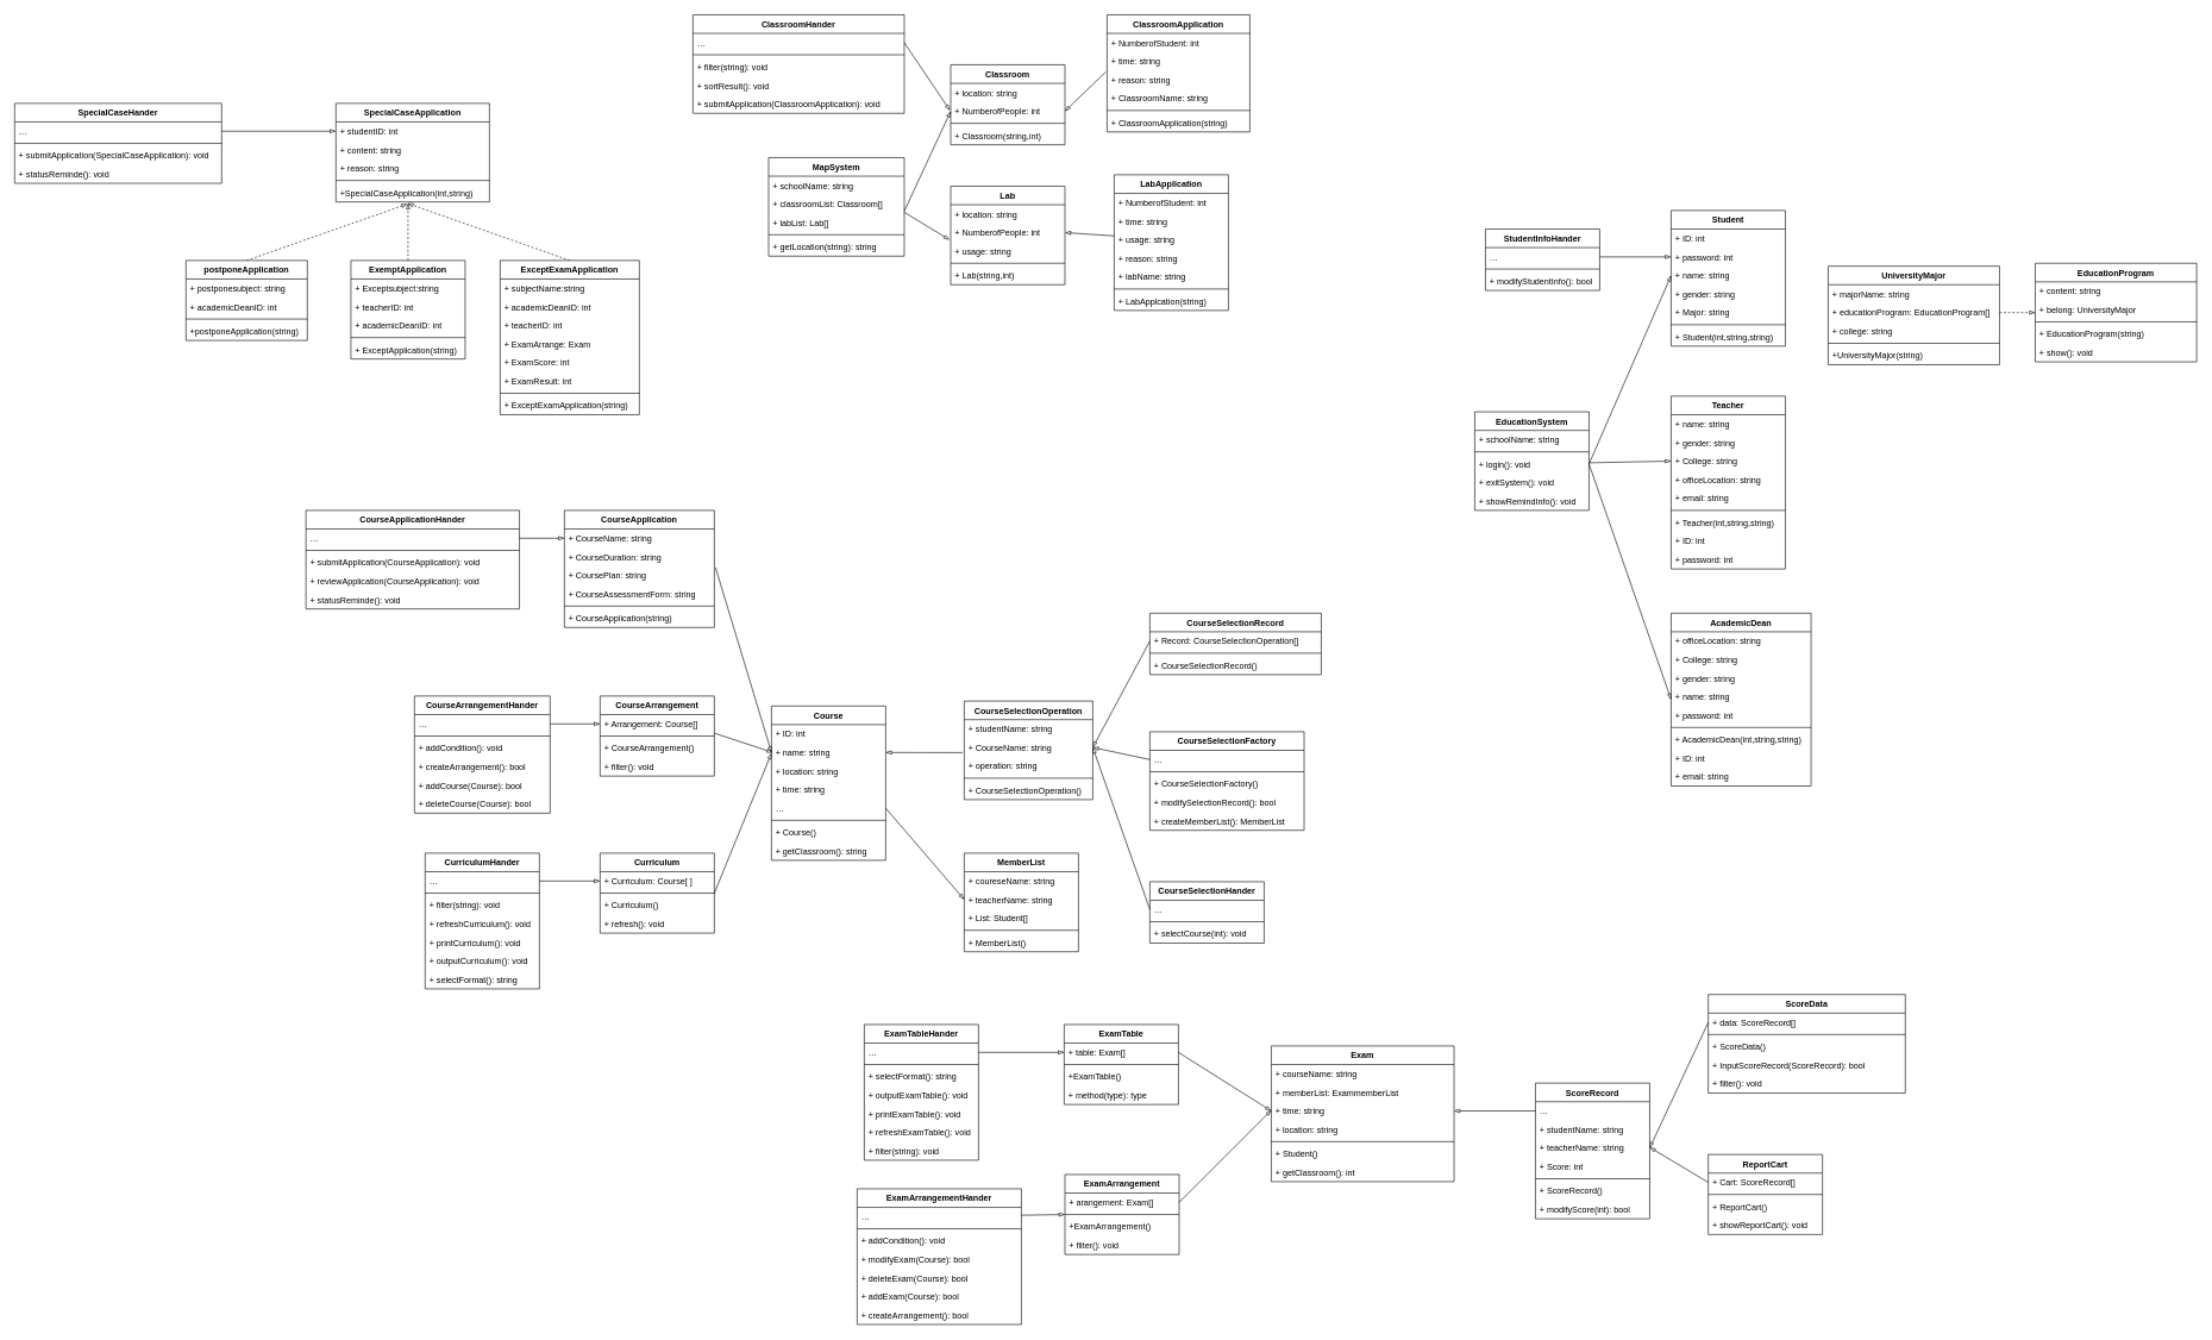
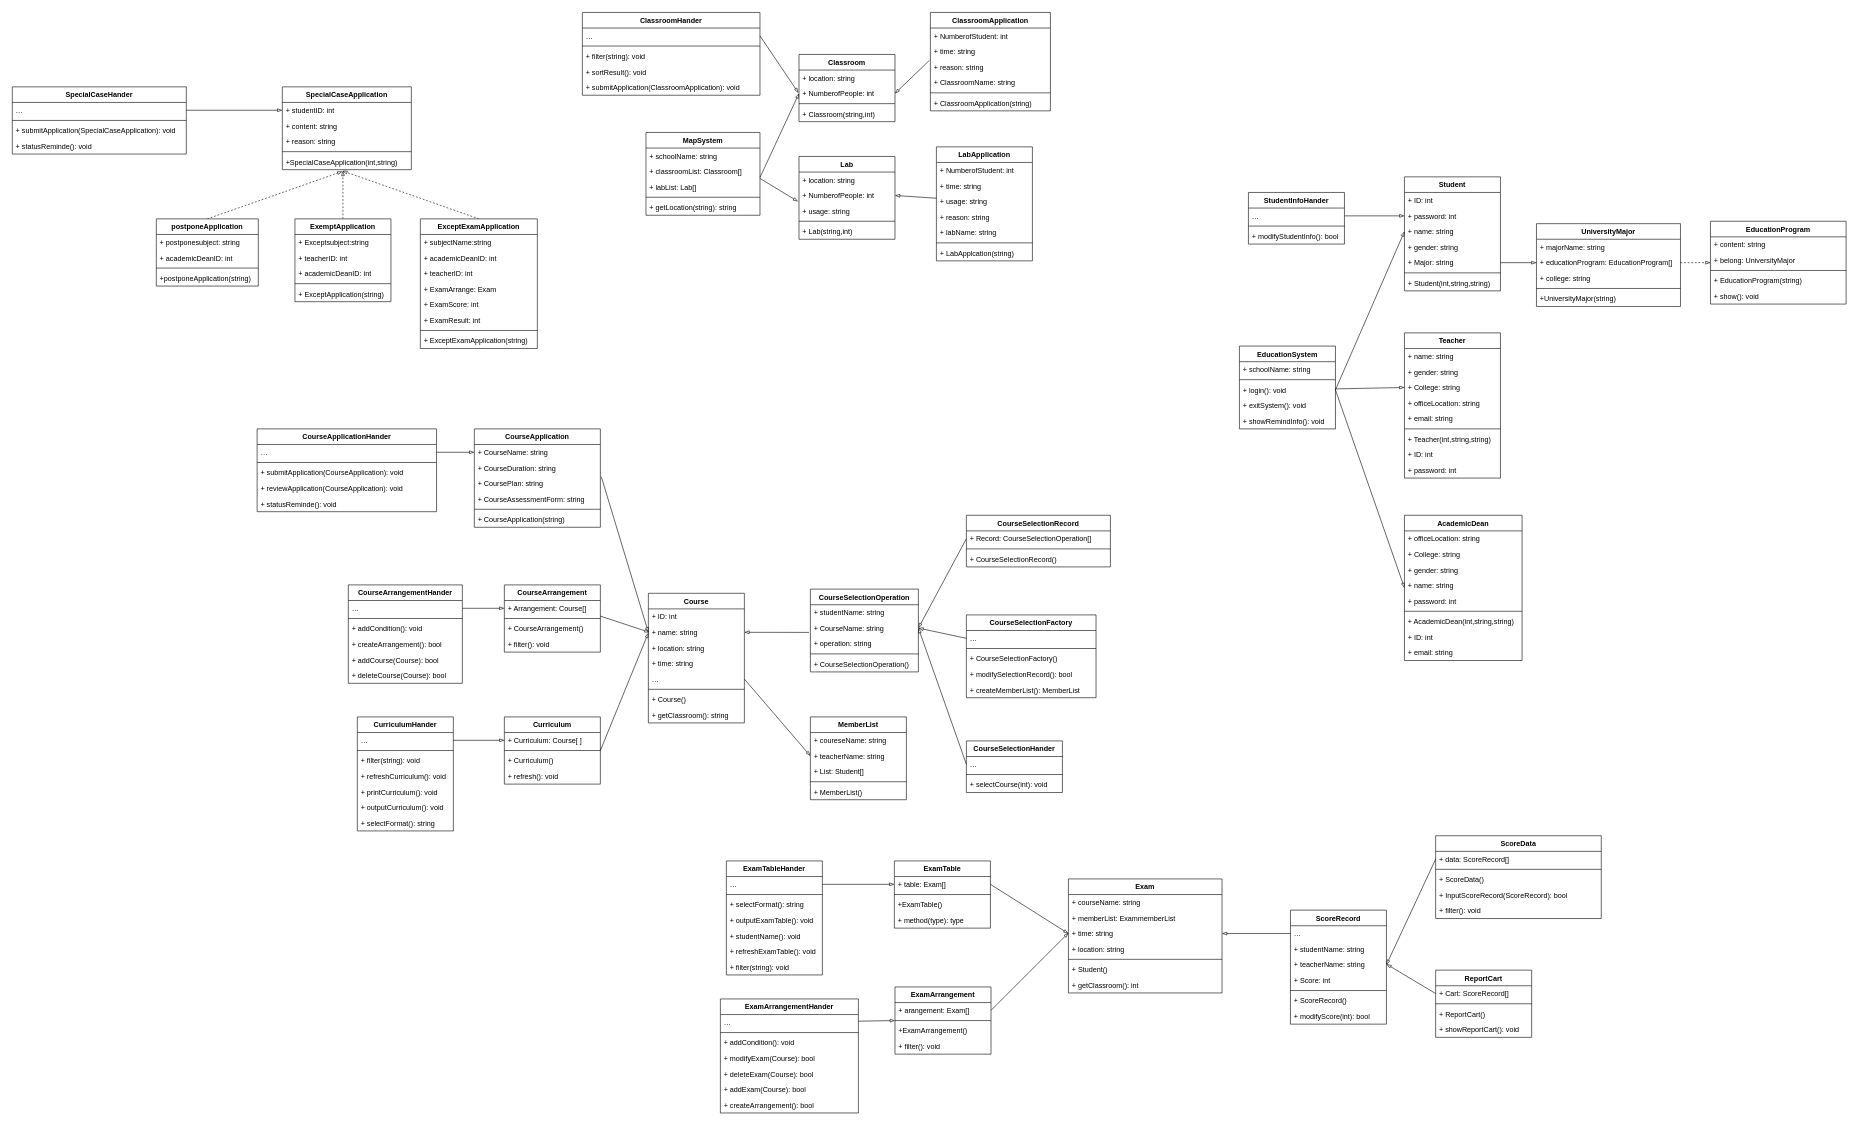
+ <mxCell id="266" style="edgeStyle=none;rounded=0;orthogonalLoop=1;jettySize=auto;html=1;entryX=0;entryY=0.5;entryDx=0;entryDy=0;endArrow=blockThin;endFill=0;exitX=1;exitY=0.5;exitDx=0;exitDy=0;" edge="1" parent="1" source="7" target="100"><mxGeometry relative="1" as="geometry" /></mxCell>
- <mxCell id="213" value="+ printExamTable(): void" style="text;strokeColor=none;fillColor=none;align=left;verticalAlign=top;spacingLeft=4;spacingRight=4;overflow=hidden;rotatable=0;points=[[0,0.5],[1,0.5]];portConstraint=eastwest;" vertex="1" parent="208"><mxGeometry y="112" width="160" height="26" as="geometry" /></mxCell>
+ <mxCell id="213" value="+ studentName(): void" style="text;strokeColor=none;fillColor=none;align=left;verticalAlign=top;spacingLeft=4;spacingRight=4;overflow=hidden;rotatable=0;points=[[0,0.5],[1,0.5]];portConstraint=eastwest;" vertex="1" parent="208"><mxGeometry y="112" width="160" height="26" as="geometry" /></mxCell>
